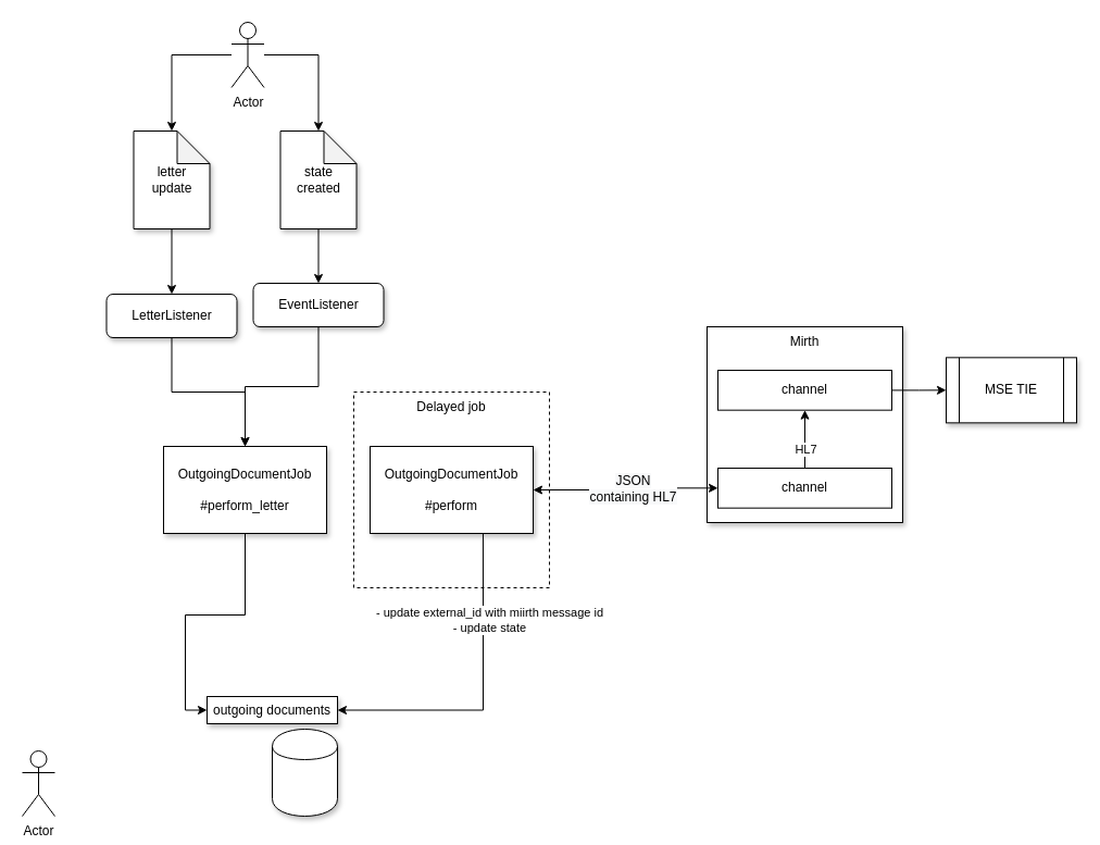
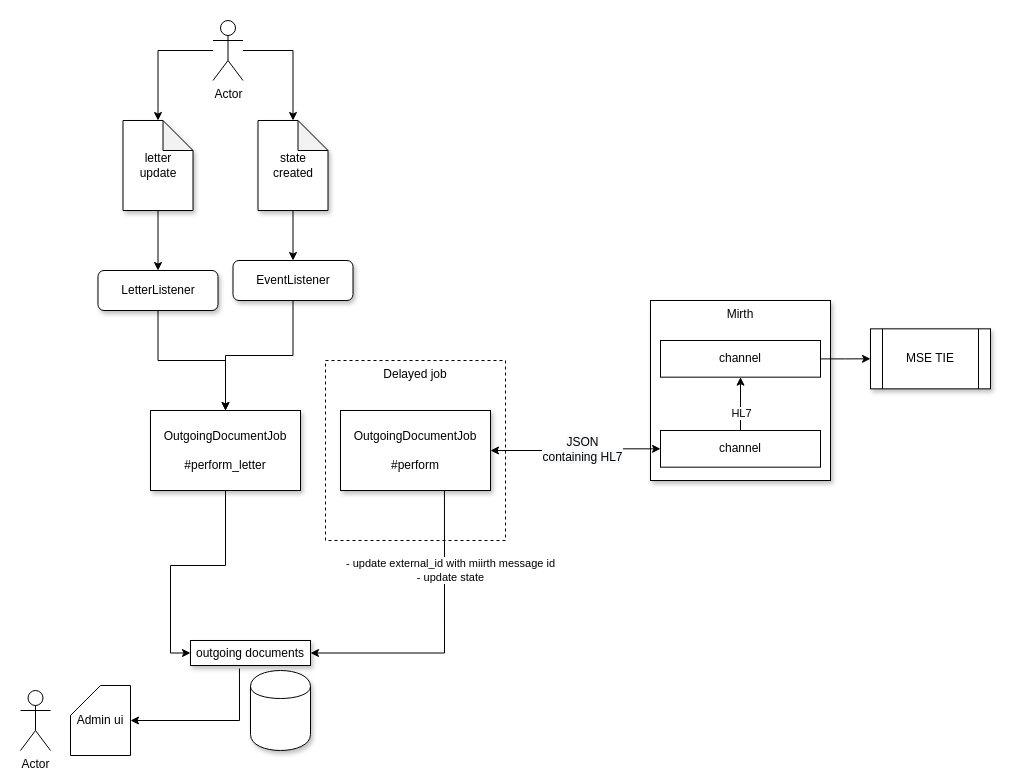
+ <mxCell id="23" value="Admin ui" style="shape=card;whiteSpace=wrap;html=1;shadow=0;" vertex="1" parent="1"><mxGeometry x="70" y="685" width="60" height="70" as="geometry" /></mxCell>
+ <mxCell id="22" style="edgeStyle=orthogonalEdgeStyle;rounded=0;orthogonalLoop=1;jettySize=auto;html=1;entryX=0.408;entryY=1.12;entryDx=0;entryDy=0;entryPerimeter=0;startArrow=classic;startFill=1;endArrow=none;endFill=0;" edge="1" parent="1" source="23" target="9"><mxGeometry relative="1" as="geometry" /></mxCell>
